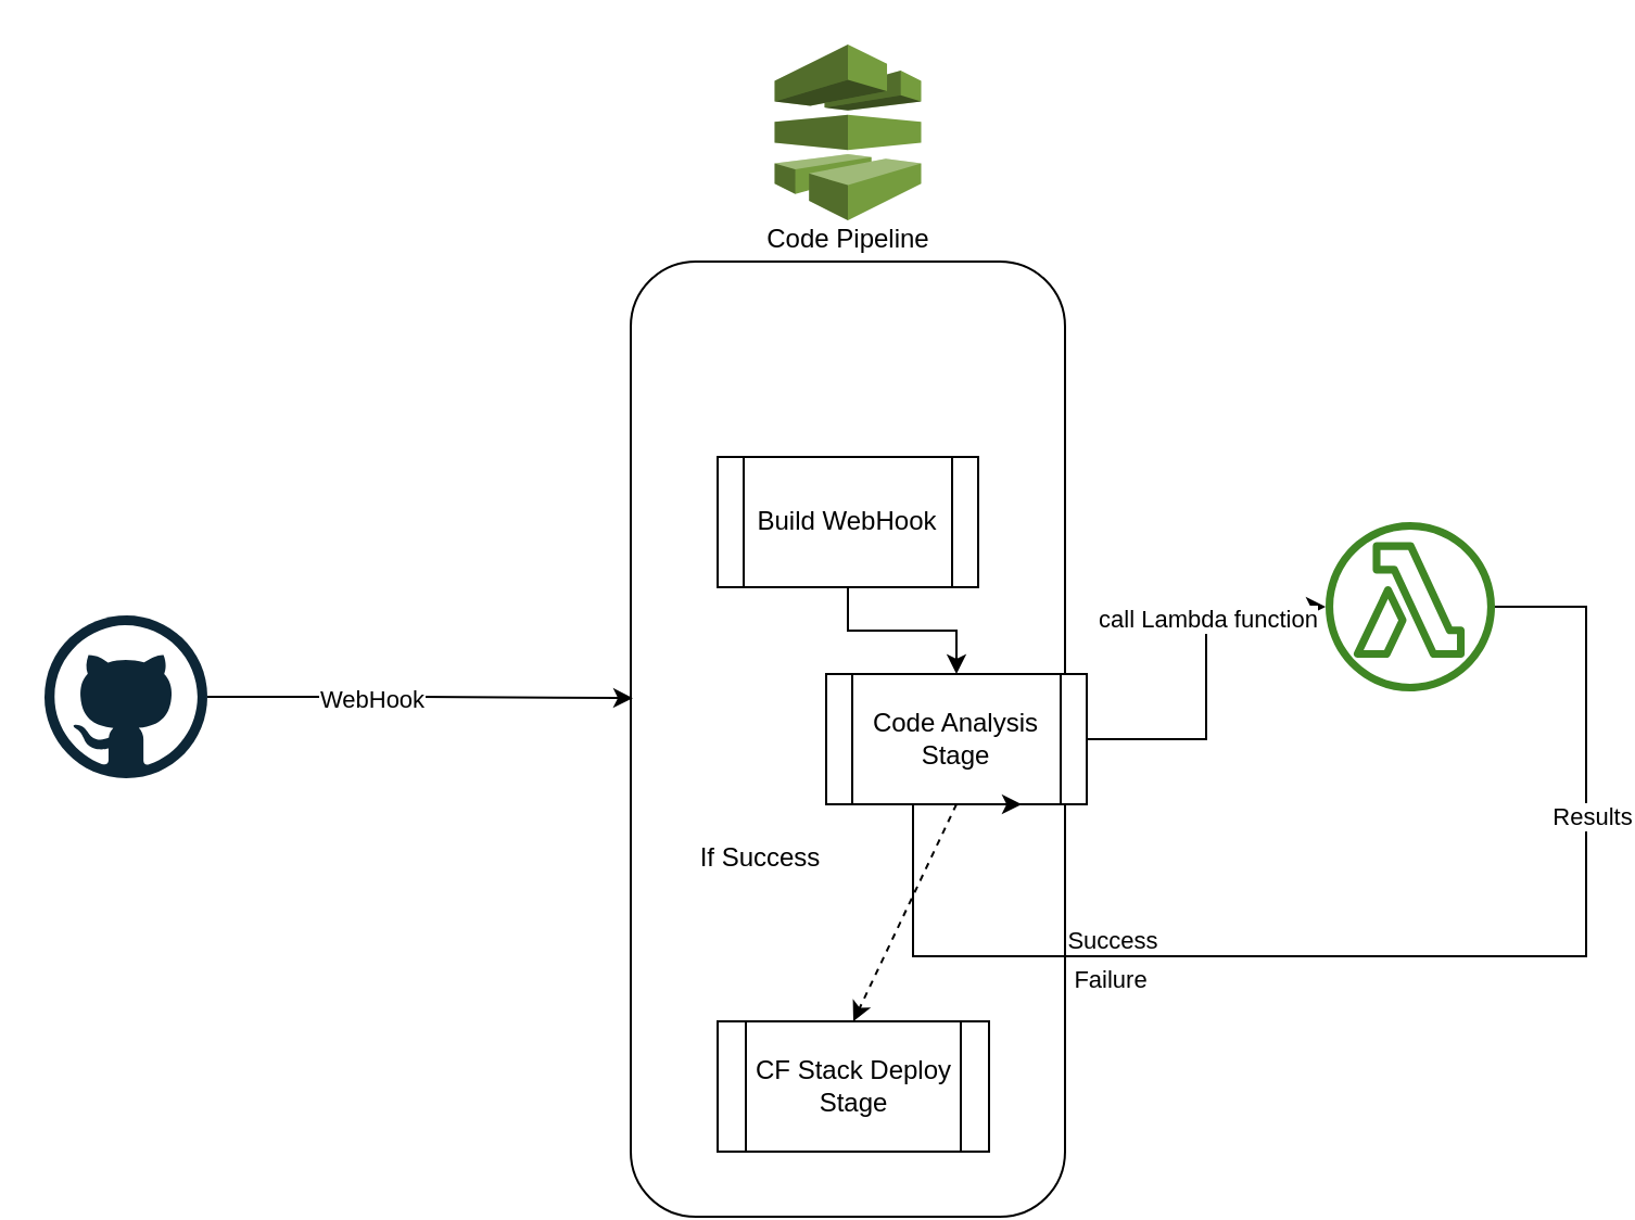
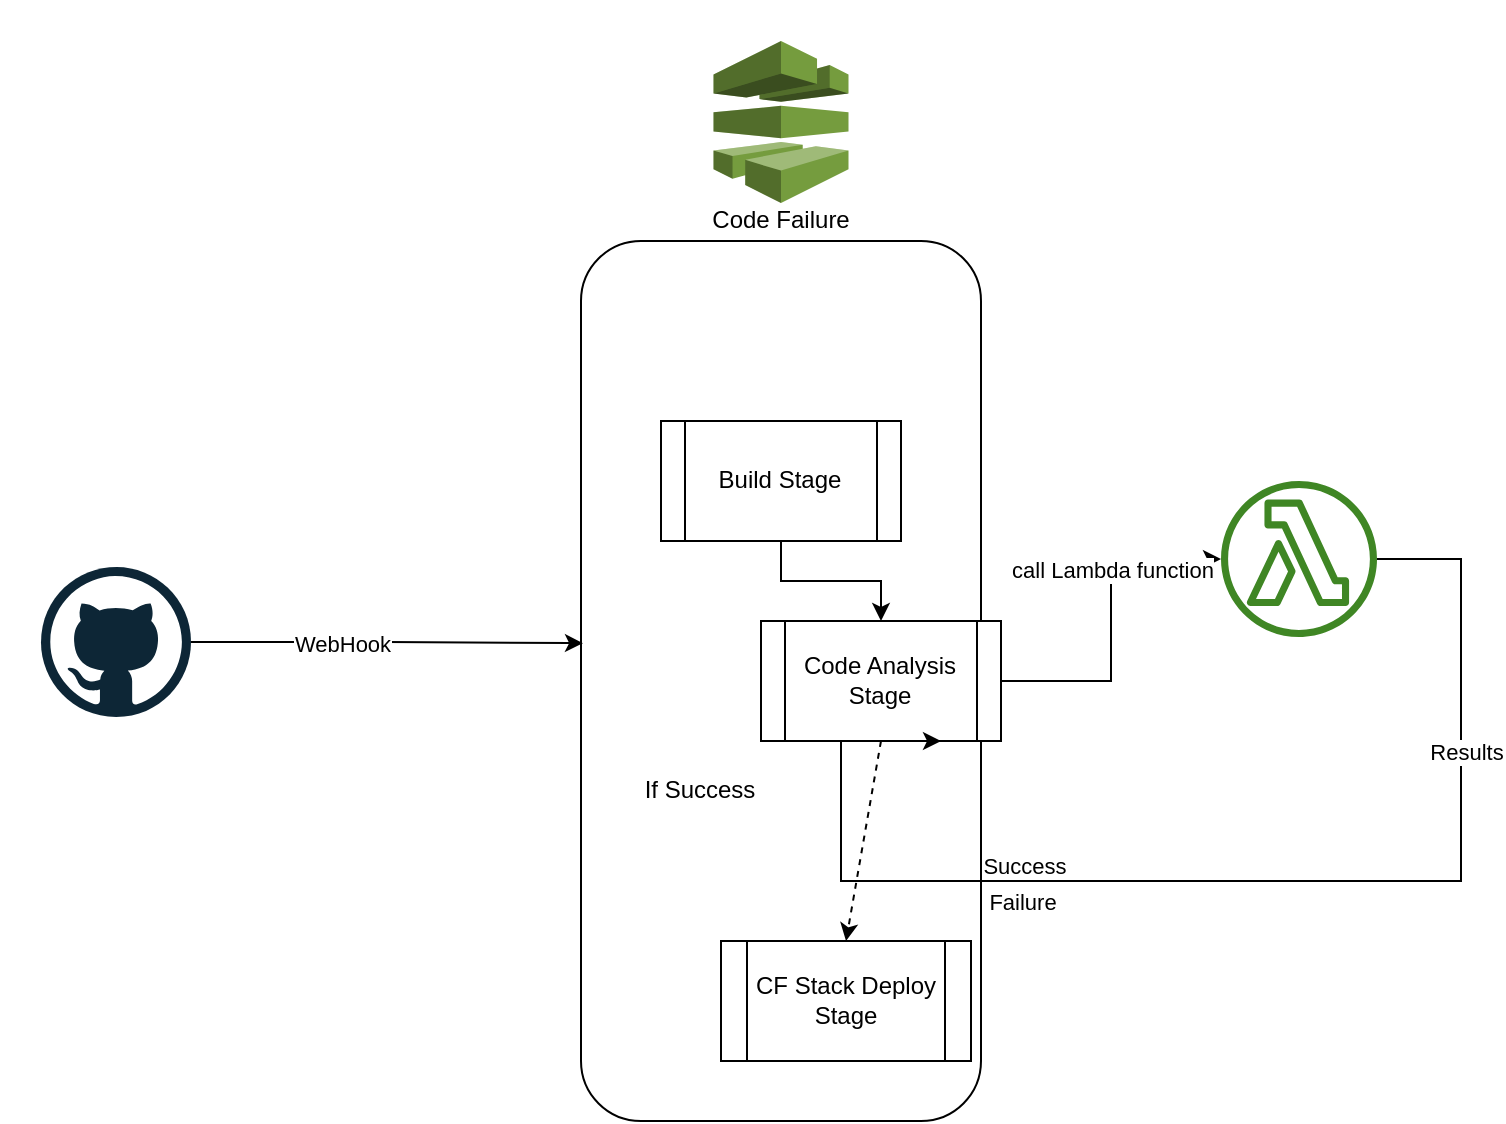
- <mxCell id="18" value="Code Pipeline" style="text;html=1;align=center;verticalAlign=middle;resizable=0;points=[];autosize=1;strokeColor=none;fillColor=none;" vertex="1" parent="1"><mxGeometry x="345" y="100" width="90" height="20" as="geometry" /></mxCell>
+ <mxCell id="18" value="Code Failure" style="text;html=1;align=center;verticalAlign=middle;resizable=0;points=[];autosize=1;strokeColor=none;fillColor=none;" vertex="1" parent="1"><mxGeometry x="345" y="100" width="90" height="20" as="geometry" /></mxCell>
- <mxCell id="5" value="Build WebHook" style="shape=process;whiteSpace=wrap;html=1;backgroundOutline=1;" vertex="1" parent="1"><mxGeometry x="330" y="210" width="120" height="60" as="geometry" /></mxCell>
+ <mxCell id="5" value="Build Stage" style="shape=process;whiteSpace=wrap;html=1;backgroundOutline=1;" vertex="1" parent="1"><mxGeometry x="330" y="210" width="120" height="60" as="geometry" /></mxCell>
- <mxCell id="9" value="CF Stack Deploy Stage" style="shape=process;whiteSpace=wrap;html=1;backgroundOutline=1;" vertex="1" parent="1"><mxGeometry x="330" y="470" width="125" height="60" as="geometry" /></mxCell>
+ <mxCell id="9" value="CF Stack Deploy Stage" style="shape=process;whiteSpace=wrap;html=1;backgroundOutline=1;" vertex="1" parent="1"><mxGeometry x="360" y="470" width="125" height="60" as="geometry" /></mxCell>
